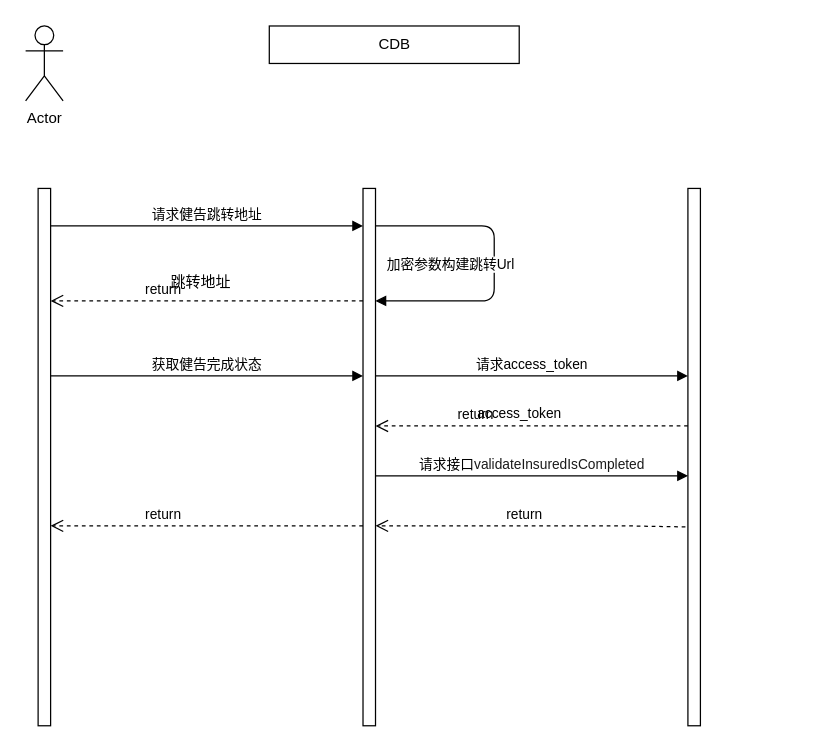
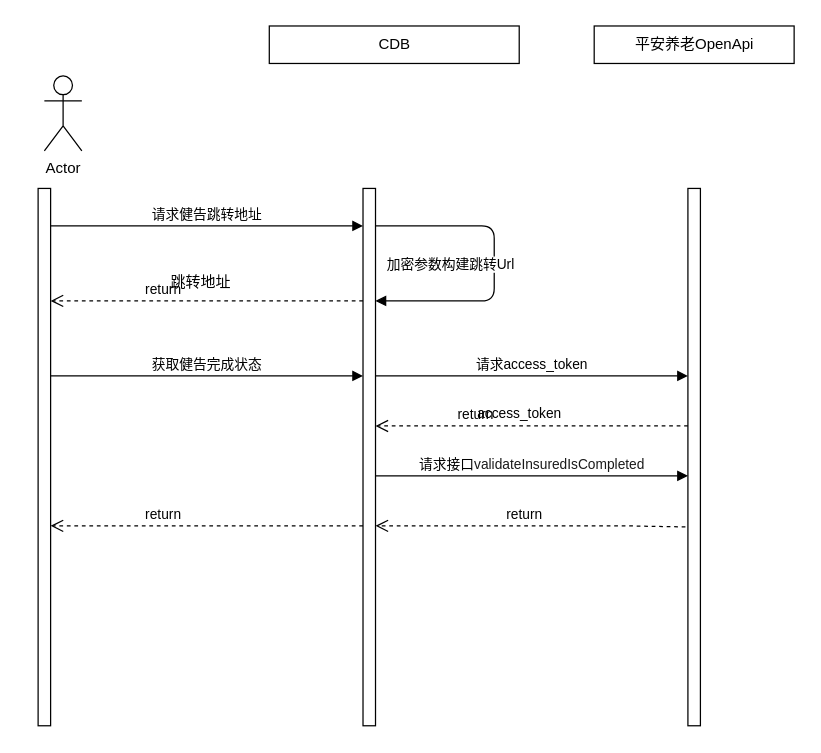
+ <mxCell id="5" value="平安养老OpenApi" style="html=1;" vertex="1" parent="1"><mxGeometry x="475" y="20" width="160" height="30" as="geometry" /></mxCell>
- <mxCell id="2" value="Actor" style="shape=umlActor;verticalLabelPosition=bottom;verticalAlign=top;html=1;" vertex="1" parent="1"><mxGeometry x="20" y="20" width="30" height="60" as="geometry" /></mxCell>
+ <mxCell id="2" value="Actor" style="shape=umlActor;verticalLabelPosition=bottom;verticalAlign=top;html=1;" vertex="1" parent="1"><mxGeometry x="35" y="60" width="30" height="60" as="geometry" /></mxCell>
